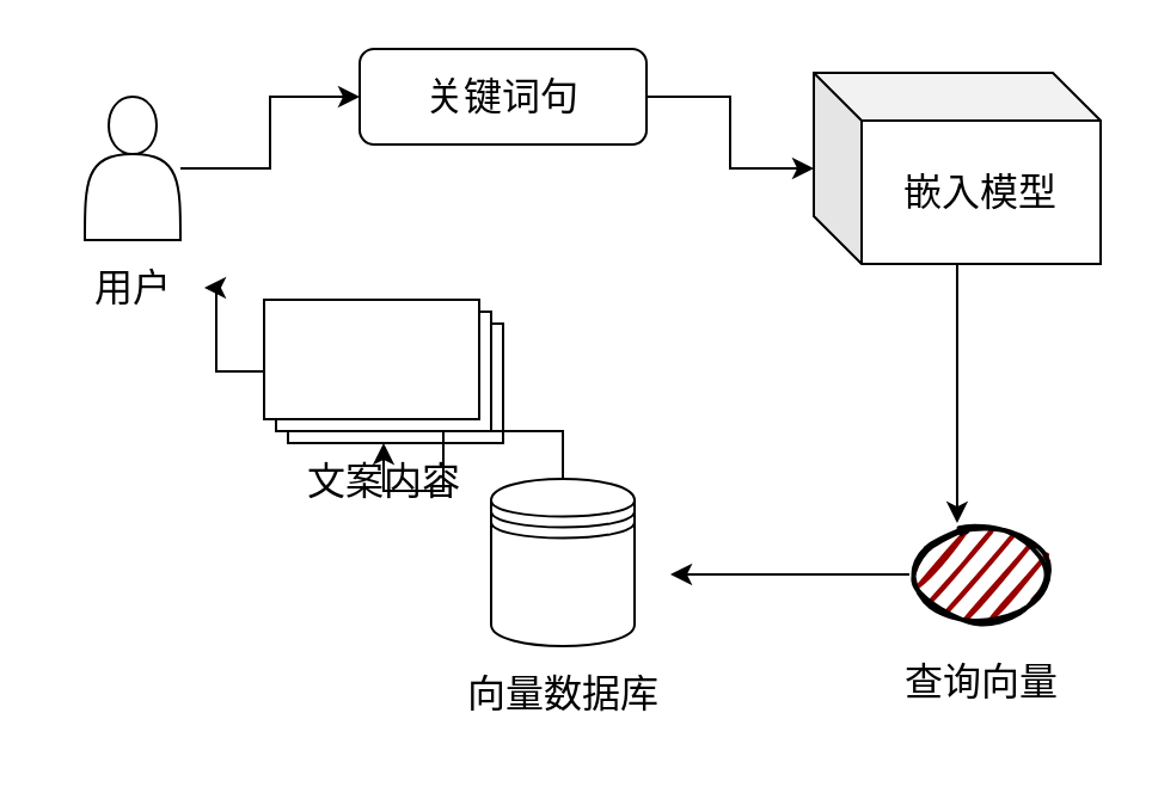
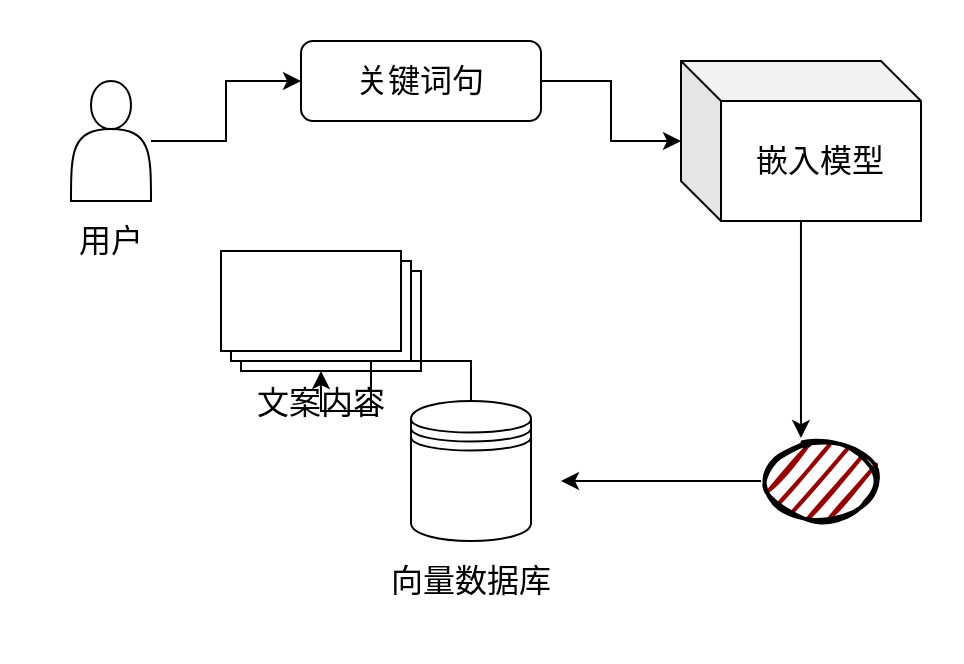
- <mxCell id="15" value="" style="edgeStyle=orthogonalEdgeStyle;rounded=0;orthogonalLoop=1;jettySize=auto;html=1;fontSize=16;fontStyle=0" parent="1" source="16" target="10" edge="1"><mxGeometry relative="1" as="geometry" /></mxCell>
- <mxCell id="18" value="查询向量" style="text;html=1;align=center;verticalAlign=middle;resizable=0;points=[];autosize=1;strokeColor=none;fillColor=none;fontSize=16;fontStyle=0" parent="1" vertex="1"><mxGeometry x="365" y="270" width="90" height="30" as="geometry" /></mxCell>
